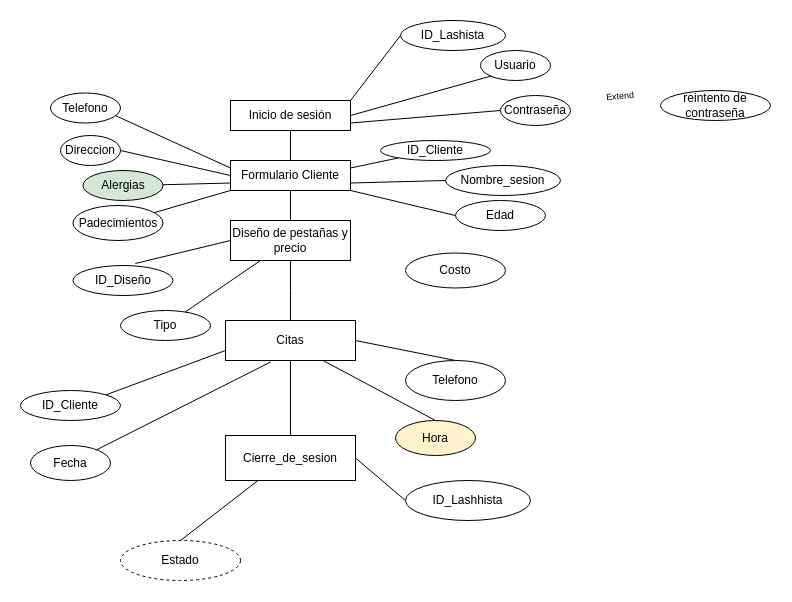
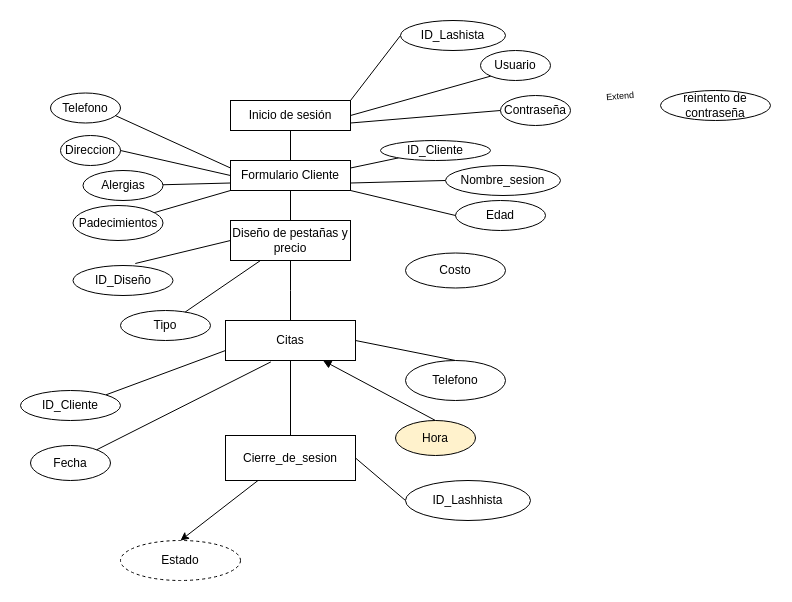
- <mxCell id="17" value="Alergias" style="ellipse;whiteSpace=wrap;html=1;fillColor=#d5e8d4;" vertex="1" parent="1"><mxGeometry x="82.5" y="170" width="80" height="30" as="geometry" /></mxCell>
+ <mxCell id="17" value="Alergias" style="ellipse;whiteSpace=wrap;html=1;" vertex="1" parent="1"><mxGeometry x="82.5" y="170" width="80" height="30" as="geometry" /></mxCell>
- <mxCell id="31" value="" style="endArrow=none;html=1;rounded=0;exitX=0.5;exitY=0;exitDx=0;exitDy=0;entryX=0.75;entryY=1;entryDx=0;entryDy=0;" edge="1" parent="1" source="32" target="28"><mxGeometry width="50" height="50" relative="1" as="geometry"><mxPoint x="790" y="300" as="sourcePoint" /><mxPoint x="690" y="275" as="targetPoint" /></mxGeometry></mxCell>
+ <mxCell id="31" value="" style="endArrow=block;html=1;rounded=0;exitX=0.5;exitY=0;exitDx=0;exitDy=0;entryX=0.75;entryY=1;entryDx=0;entryDy=0;" edge="1" parent="1" source="32" target="28"><mxGeometry width="50" height="50" relative="1" as="geometry"><mxPoint x="790" y="300" as="sourcePoint" /><mxPoint x="690" y="275" as="targetPoint" /></mxGeometry></mxCell>
- <mxCell id="46" value="" style="endArrow=none;html=1;rounded=0;exitX=0.25;exitY=1;exitDx=0;exitDy=0;entryX=0.5;entryY=0;entryDx=0;entryDy=0;" edge="1" parent="1" source="38" target="45"><mxGeometry width="50" height="50" relative="1" as="geometry"><mxPoint x="1038.05" y="109.15" as="sourcePoint" /><mxPoint x="1275" y="65.44" as="targetPoint" /></mxGeometry></mxCell>
+ <mxCell id="46" value="" style="endArrow=classic;html=1;rounded=0;exitX=0.25;exitY=1;exitDx=0;exitDy=0;entryX=0.5;entryY=0;entryDx=0;entryDy=0;" edge="1" parent="1" source="38" target="45"><mxGeometry width="50" height="50" relative="1" as="geometry"><mxPoint x="1038.05" y="109.15" as="sourcePoint" /><mxPoint x="1275" y="65.44" as="targetPoint" /></mxGeometry></mxCell>
